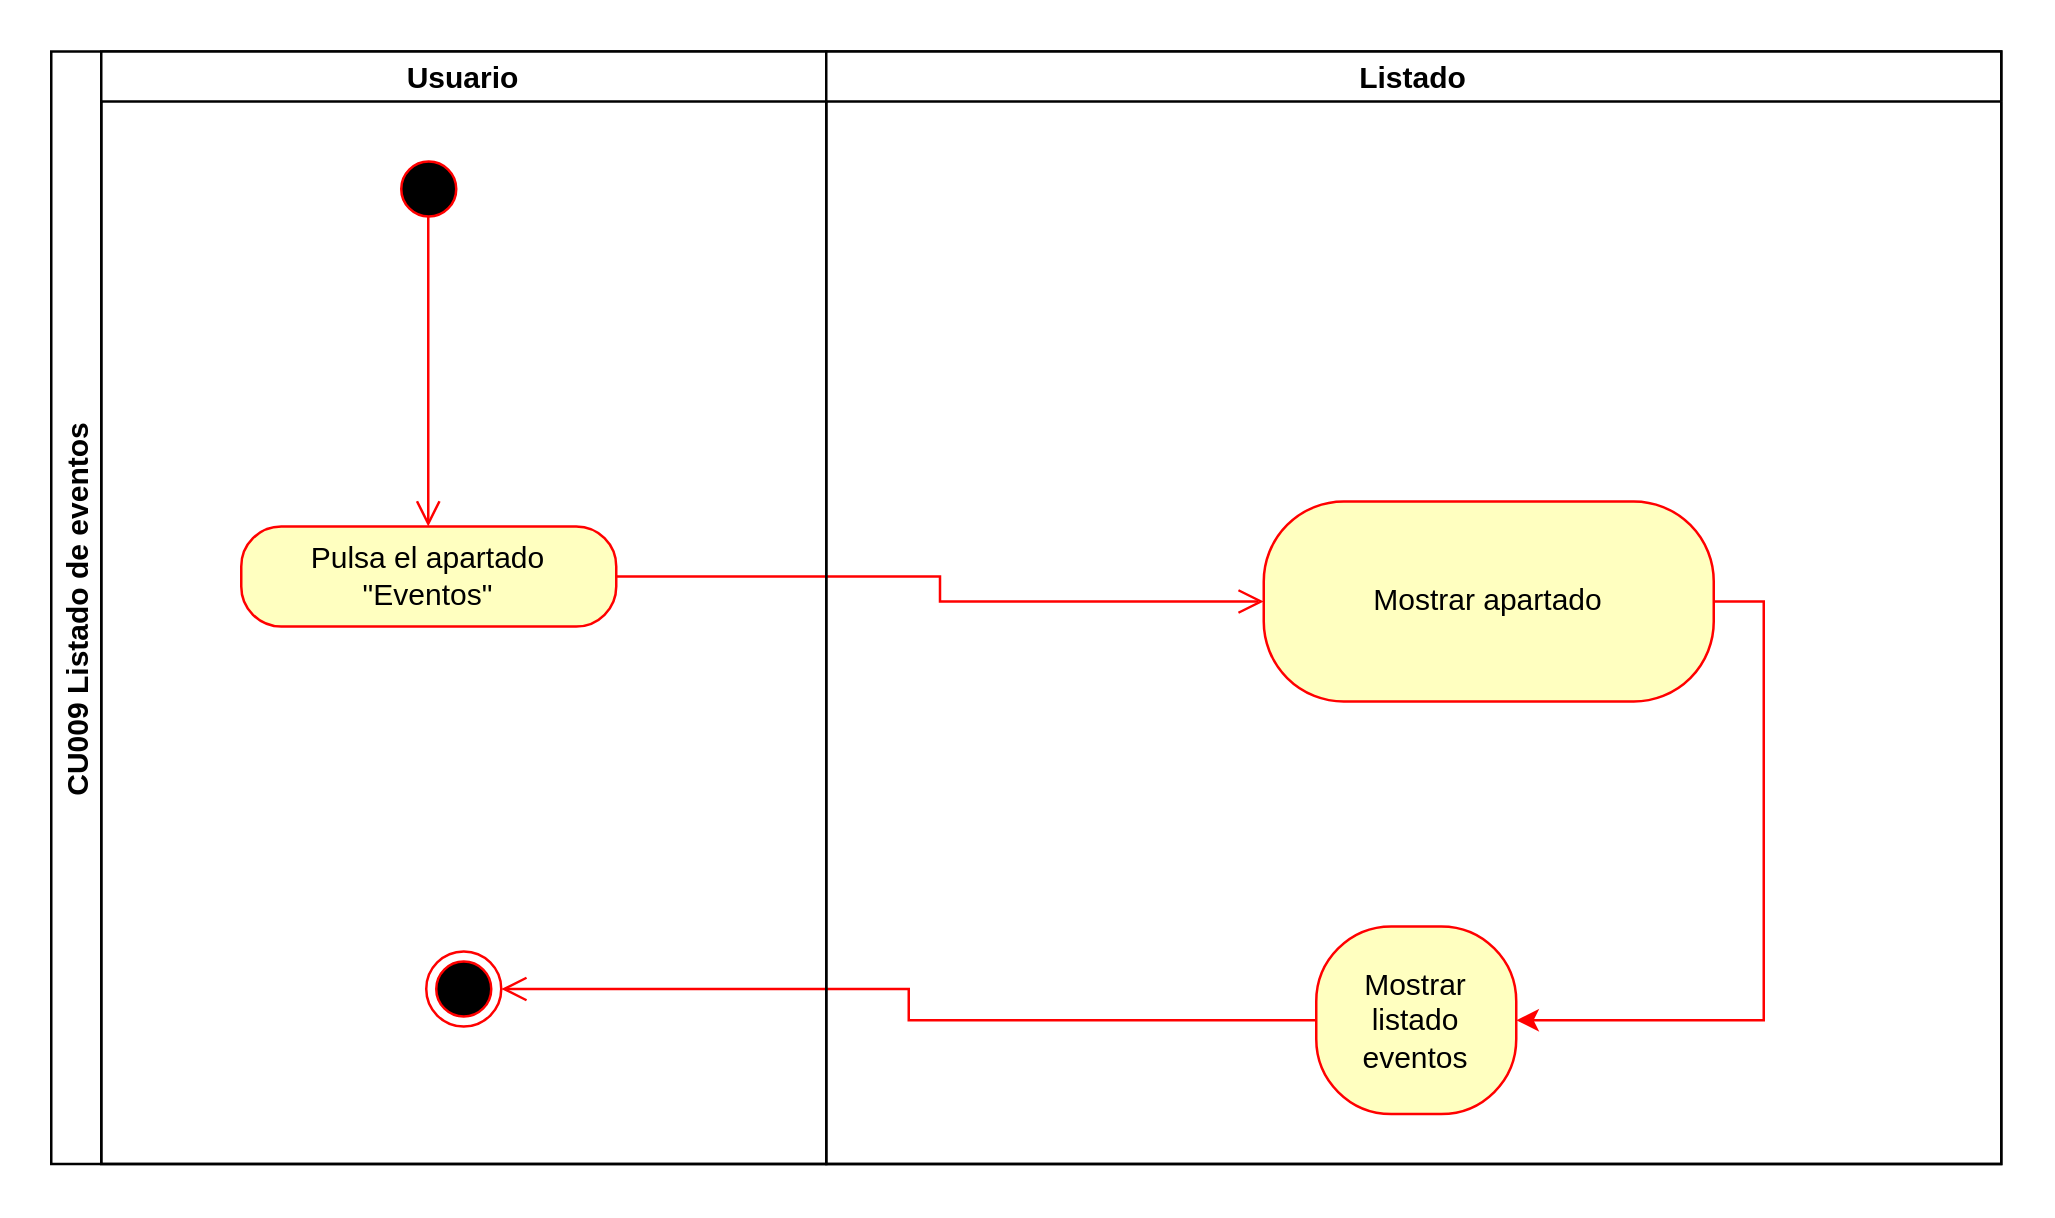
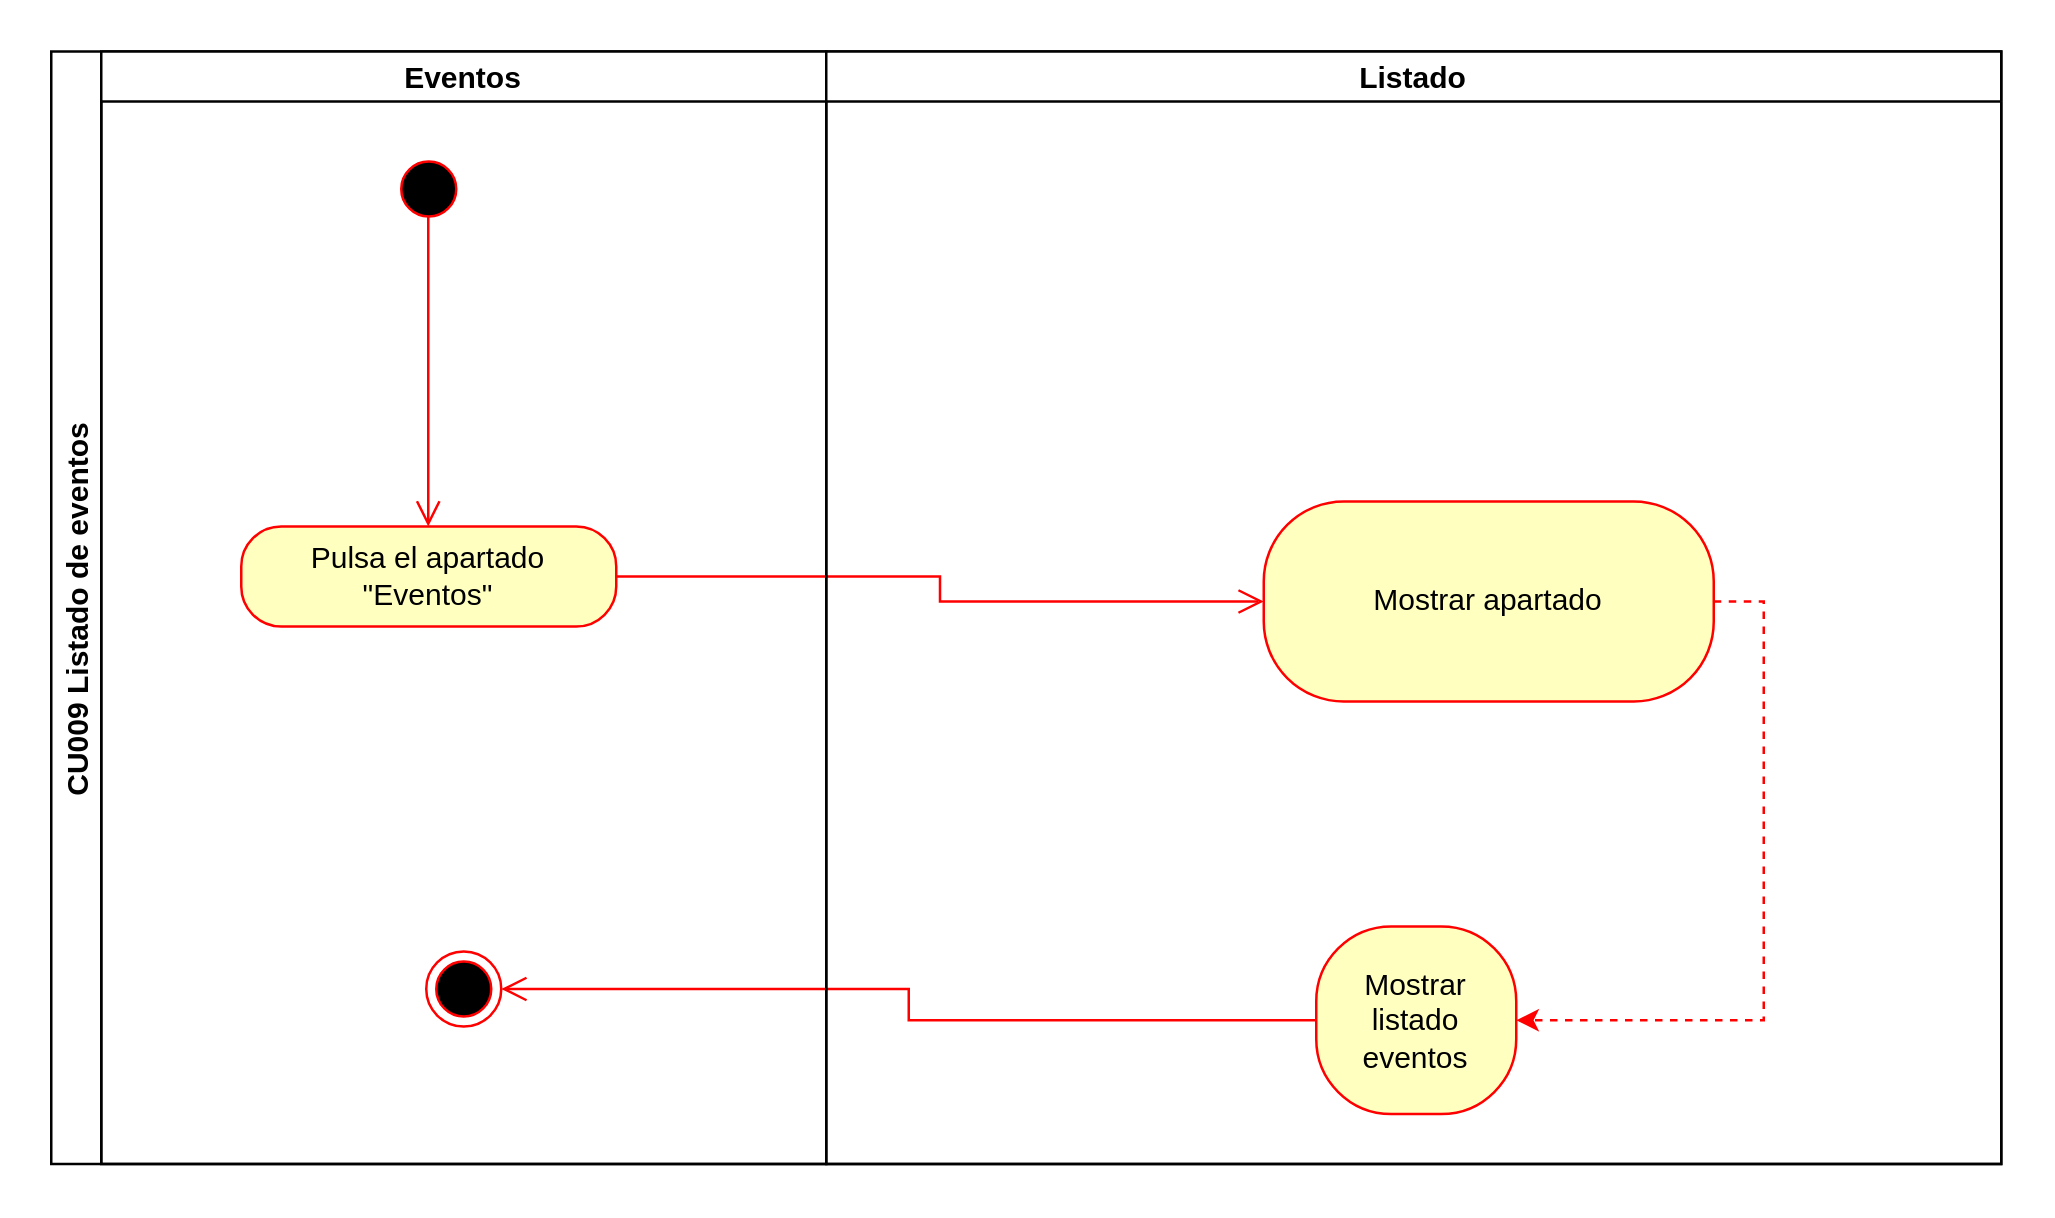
- <mxCell id="5" value="Usuario" style="swimlane;startSize=20;" vertex="1" parent="2"><mxGeometry x="20" width="290" height="445" as="geometry" /></mxCell>
+ <mxCell id="5" value="Eventos" style="swimlane;startSize=20;" vertex="1" parent="2"><mxGeometry x="20" width="290" height="445" as="geometry" /></mxCell>
- <mxCell id="11" style="edgeStyle=orthogonalEdgeStyle;rounded=0;orthogonalLoop=1;jettySize=auto;html=1;exitX=1;exitY=0.5;exitDx=0;exitDy=0;entryX=1;entryY=0.5;entryDx=0;entryDy=0;strokeColor=light-dark(#ff0000, #ededed);" edge="1" parent="10" source="12" target="14"><mxGeometry relative="1" as="geometry" /></mxCell>
+ <mxCell id="11" style="edgeStyle=orthogonalEdgeStyle;rounded=0;orthogonalLoop=1;jettySize=auto;html=1;exitX=1;exitY=0.5;exitDx=0;exitDy=0;entryX=1;entryY=0.5;entryDx=0;entryDy=0;strokeColor=light-dark(#ff0000, #ededed);dashed=1;" edge="1" parent="10" source="12" target="14"><mxGeometry relative="1" as="geometry" /></mxCell>
